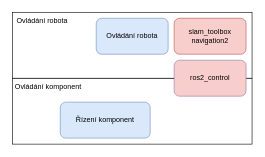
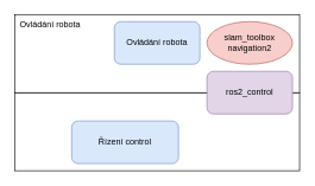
- <mxCell id="6" value="slam_toolbox&lt;div&gt;navigation2&lt;/div&gt;" style="rounded=1;whiteSpace=wrap;html=1;fillColor=#f8cecc;strokeColor=#b85450;" parent="1" vertex="1"><mxGeometry x="290" y="30" width="120" height="60" as="geometry" /></mxCell>
+ <mxCell id="6" value="slam_toolbox&lt;div&gt;navigation2&lt;/div&gt;" style="ellipse;whiteSpace=wrap;html=1;fillColor=#f8cecc;strokeColor=#b85450;" parent="1" vertex="1"><mxGeometry x="290" y="30" width="120" height="60" as="geometry" /></mxCell>
- <mxCell id="7" value="ros2_control" style="rounded=1;whiteSpace=wrap;html=1;fillColor=#f8cecc;strokeColor=#9673a6;" parent="1" vertex="1"><mxGeometry x="290" y="100" width="120" height="60" as="geometry" /></mxCell>
+ <mxCell id="7" value="ros2_control" style="rounded=1;whiteSpace=wrap;html=1;fillColor=#e1d5e7;strokeColor=#9673a6;" parent="1" vertex="1"><mxGeometry x="290" y="100" width="120" height="60" as="geometry" /></mxCell>
- <mxCell id="8" value="Ovládání komponent" style="text;html=1;align=center;verticalAlign=middle;whiteSpace=wrap;rounded=0;" parent="1" vertex="1"><mxGeometry x="20" y="130" width="120" height="30" as="geometry" /></mxCell>
- <mxCell id="4" value="Řízení komponent" style="rounded=1;whiteSpace=wrap;html=1;fillColor=#dae8fc;strokeColor=#6c8ebf;" parent="1" vertex="1"><mxGeometry x="100" y="170" width="150" height="60" as="geometry" /></mxCell>
+ <mxCell id="4" value="Řízení control" style="rounded=1;whiteSpace=wrap;html=1;fillColor=#dae8fc;strokeColor=#6c8ebf;" parent="1" vertex="1"><mxGeometry x="100" y="170" width="150" height="60" as="geometry" /></mxCell>
